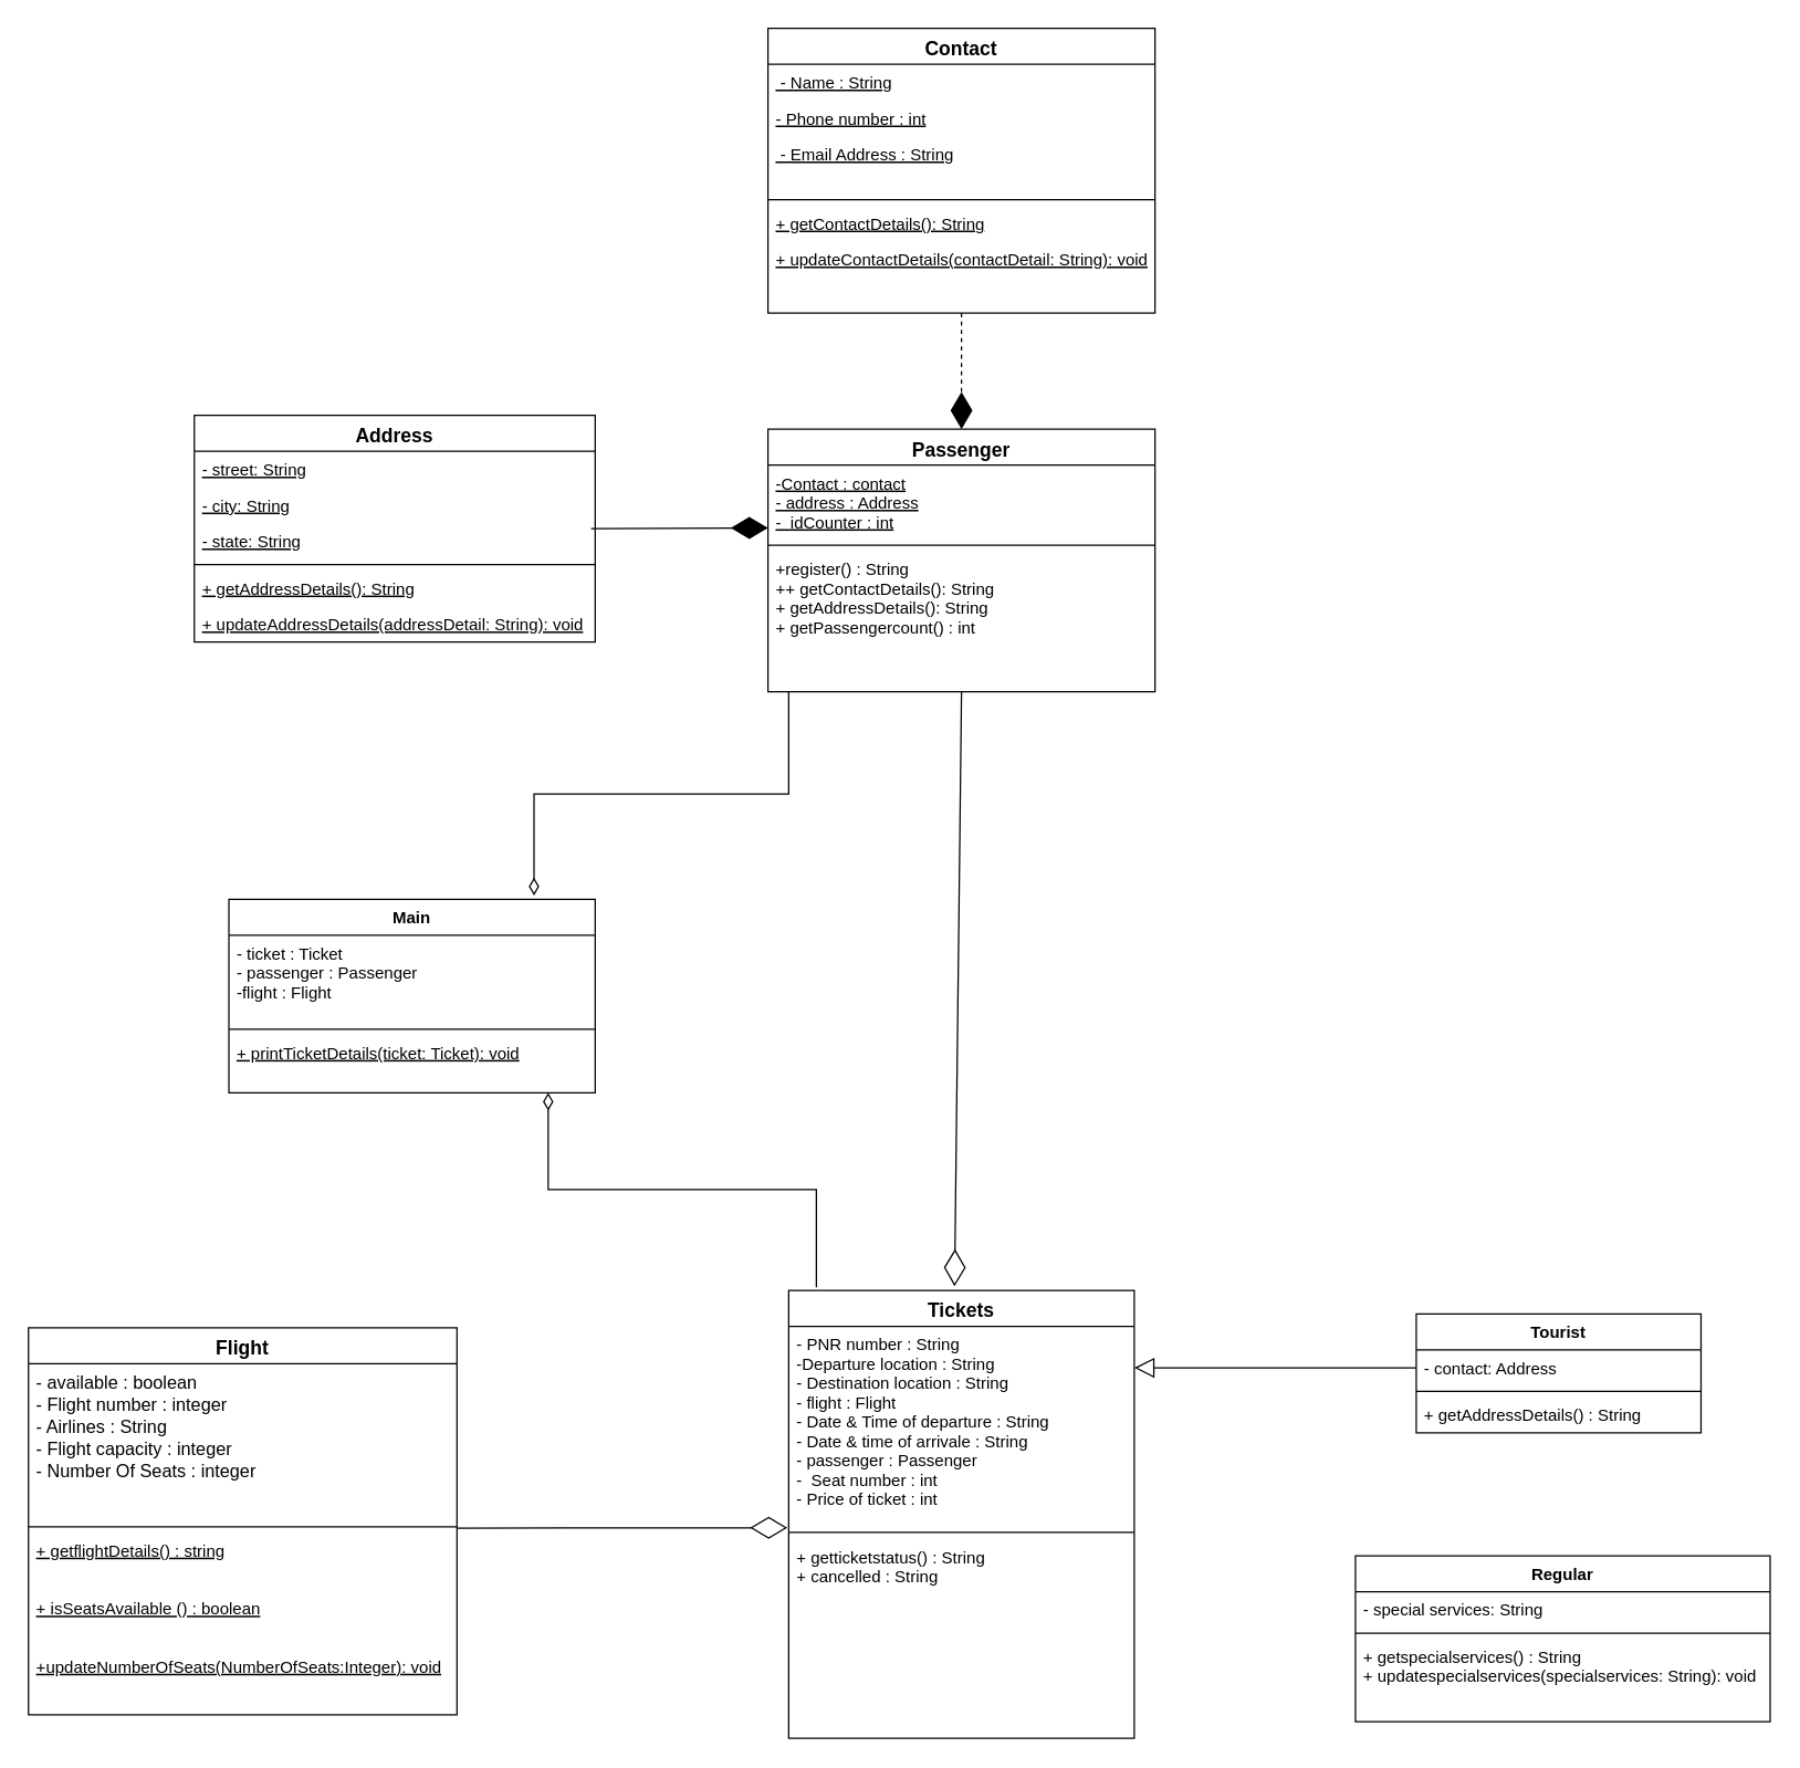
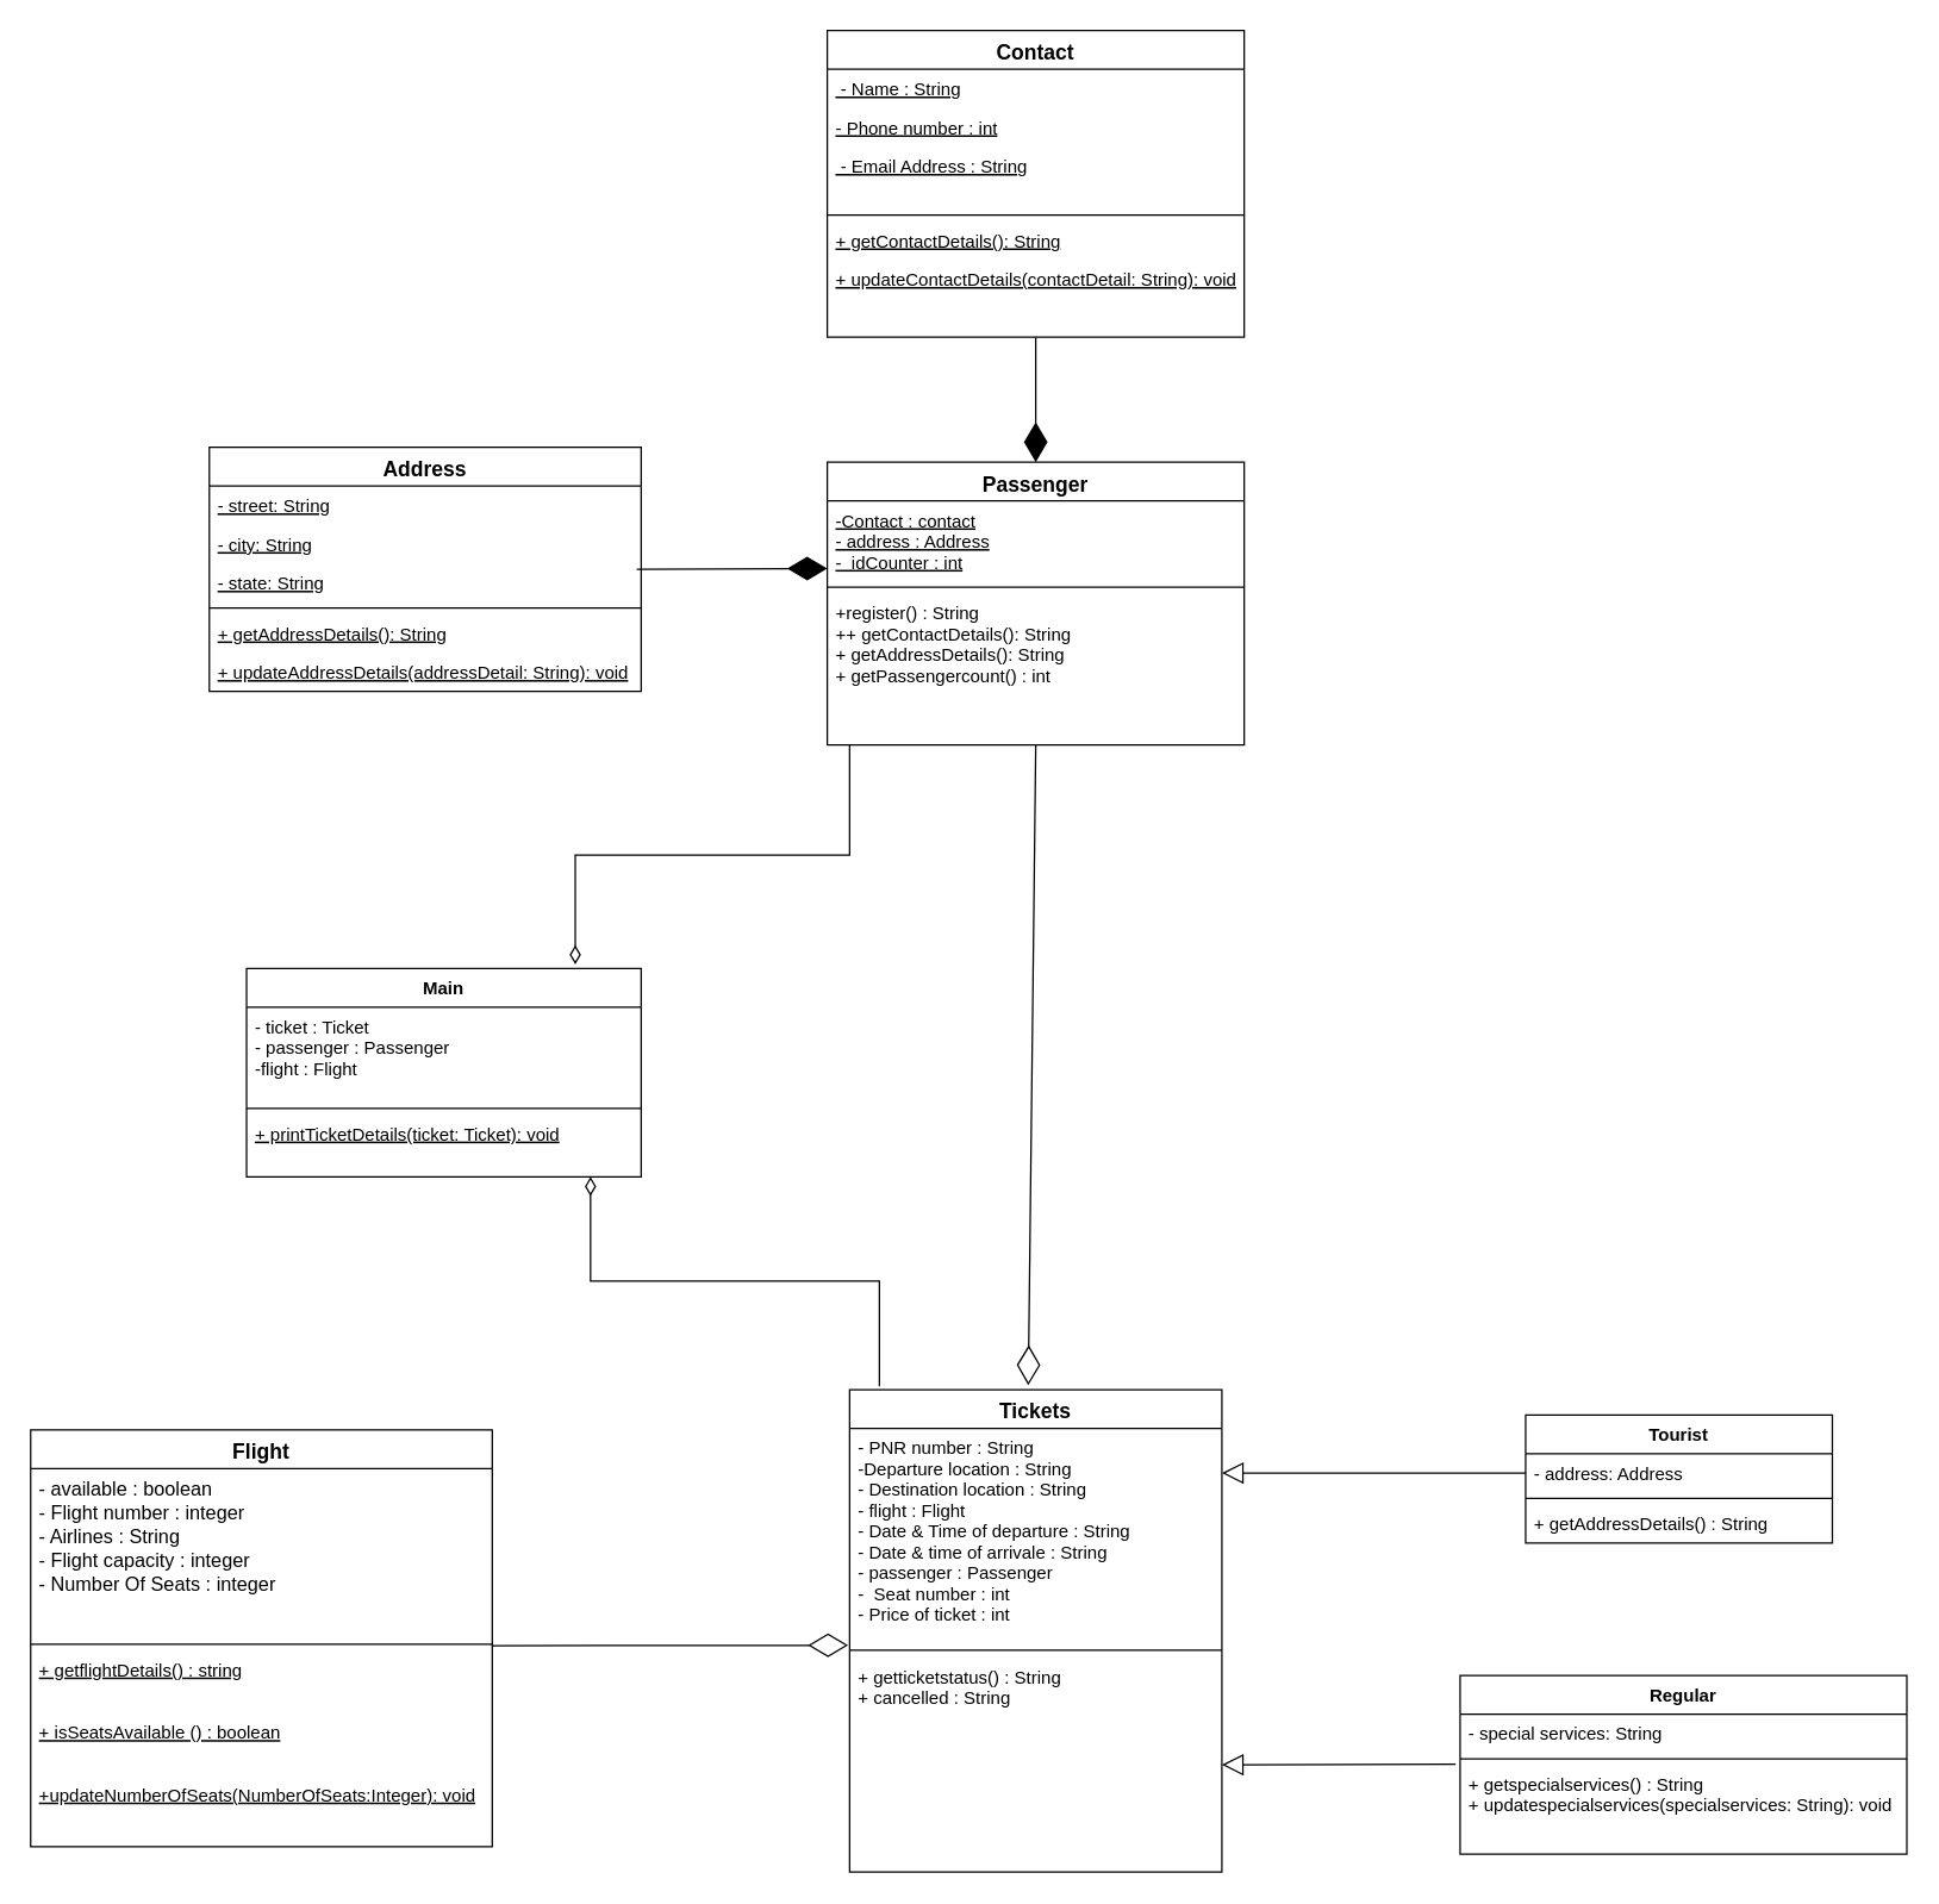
- <mxCell id="29" value="" style="endArrow=diamondThin;endFill=1;endSize=24;html=1;rounded=0;exitX=0.5;exitY=1;exitDx=0;exitDy=0;entryX=0.5;entryY=0;entryDx=0;entryDy=0;dashed=1;" parent="1" source="22" target="2" edge="1"><mxGeometry width="160" relative="1" as="geometry"><mxPoint x="670" y="600" as="sourcePoint" /><mxPoint y="630" as="targetPoint" x="690" /><Array as="points"><mxPoint x="695" y="310" /></Array></mxGeometry></mxCell>
+ <mxCell id="29" value="" style="endArrow=diamondThin;endFill=1;endSize=24;html=1;rounded=0;exitX=0.5;exitY=1;exitDx=0;exitDy=0;entryX=0.5;entryY=0;entryDx=0;entryDy=0;" parent="1" source="22" target="2" edge="1"><mxGeometry width="160" relative="1" as="geometry"><mxPoint x="670" y="600" as="sourcePoint" /><mxPoint y="630" as="targetPoint" x="690" /><Array as="points"><mxPoint x="695" y="310" /></Array></mxGeometry></mxCell>
- <mxCell id="35" value="- contact: Address" style="text;strokeColor=none;fillColor=none;align=left;verticalAlign=top;spacingLeft=4;spacingRight=4;overflow=hidden;rotatable=0;points=[[0,0.5],[1,0.5]];portConstraint=eastwest;" parent="34" vertex="1"><mxGeometry y="26" width="206" height="26" as="geometry" /></mxCell>
+ <mxCell id="35" value="- address: Address" style="text;strokeColor=none;fillColor=none;align=left;verticalAlign=top;spacingLeft=4;spacingRight=4;overflow=hidden;rotatable=0;points=[[0,0.5],[1,0.5]];portConstraint=eastwest;" parent="34" vertex="1"><mxGeometry y="26" width="206" height="26" as="geometry" /></mxCell>
+ <mxCell id="38" value="" style="edgeStyle=none;html=1;endSize=12;endArrow=block;endFill=0;rounded=0;entryX=1;entryY=0.5;entryDx=0;entryDy=0;exitX=-0.01;exitY=1.295;exitDx=0;exitDy=0;exitPerimeter=0;" parent="1" source="31" target="13" edge="1"><mxGeometry width="160" relative="1" as="geometry"><mxPoint x="700" y="1400" as="sourcePoint" /><mxPoint x="860" y="1400" as="targetPoint" /></mxGeometry></mxCell>
